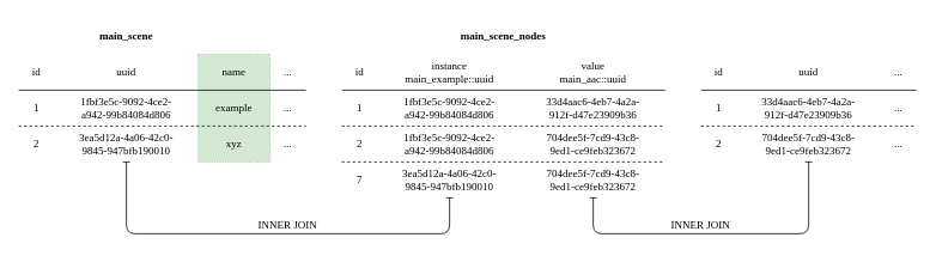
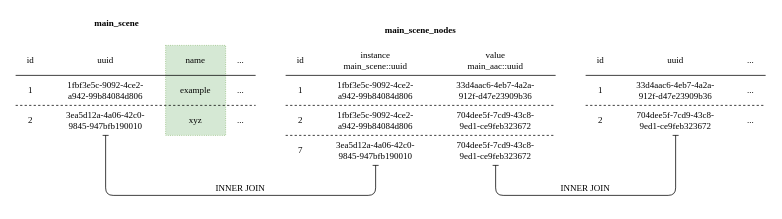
- <mxCell id="12" value="main_scene" style="rounded=0;whiteSpace=wrap;html=1;fontFamily=Lucida Console;fillColor=none;strokeColor=none;align=center;fontStyle=1" parent="1" vertex="1"><mxGeometry width="240" height="40" as="geometry" x="20" y="20" /></mxCell>
+ <mxCell id="12" value="main_scene" style="rounded=0;whiteSpace=wrap;html=1;fontFamily=Lucida Console;fillColor=none;strokeColor=none;align=center;fontStyle=1" parent="1" vertex="1"><mxGeometry x="35" y="10" width="240" height="40" as="geometry" /></mxCell>
- <mxCell id="27" value="instance&lt;br style=&quot;border-color: var(--border-color);&quot;&gt;main_example::uuid" style="rounded=0;whiteSpace=wrap;html=1;fontFamily=Lucida Console;fillColor=none;strokeColor=none;" parent="1" vertex="1"><mxGeometry x="420" y="60" width="160" height="40" as="geometry" /></mxCell>
+ <mxCell id="27" value="instance&lt;br style=&quot;border-color: var(--border-color);&quot;&gt;main_scene::uuid" style="rounded=0;whiteSpace=wrap;html=1;fontFamily=Lucida Console;fillColor=none;strokeColor=none;" parent="1" vertex="1"><mxGeometry x="420" y="60" width="160" height="40" as="geometry" /></mxCell>
